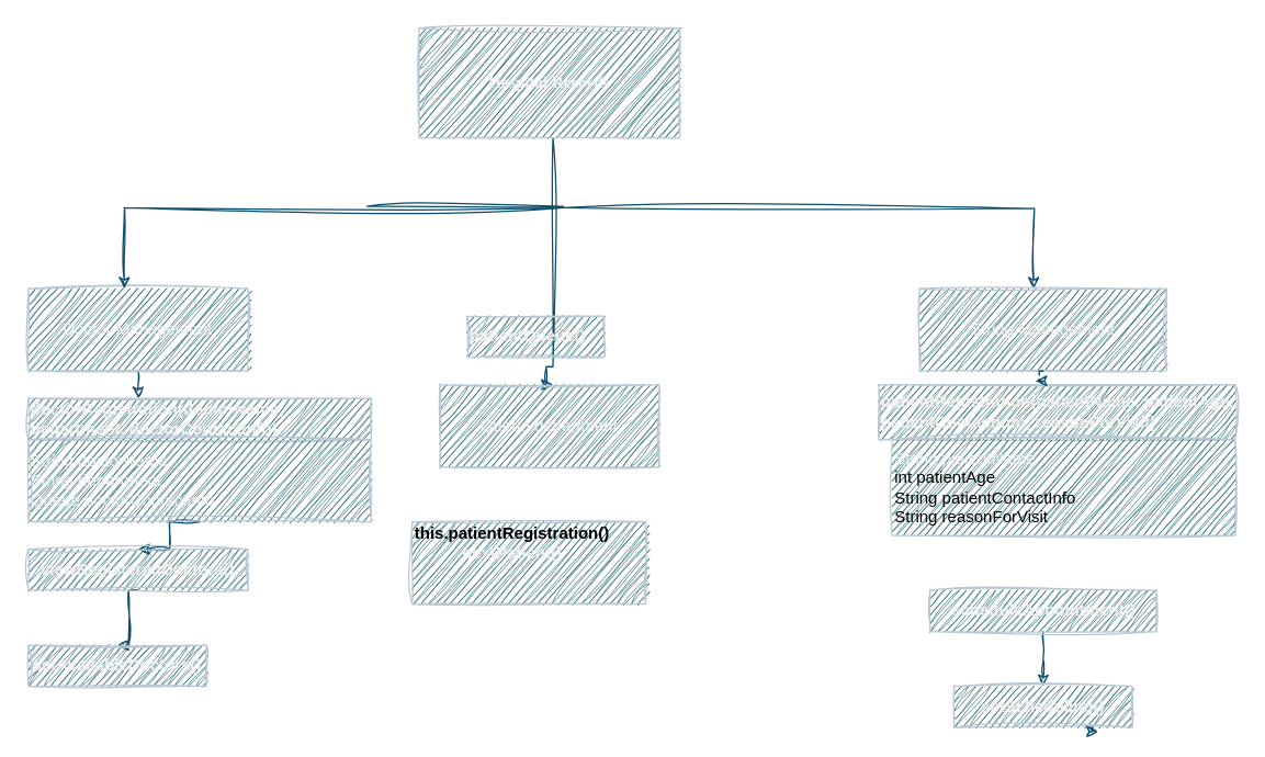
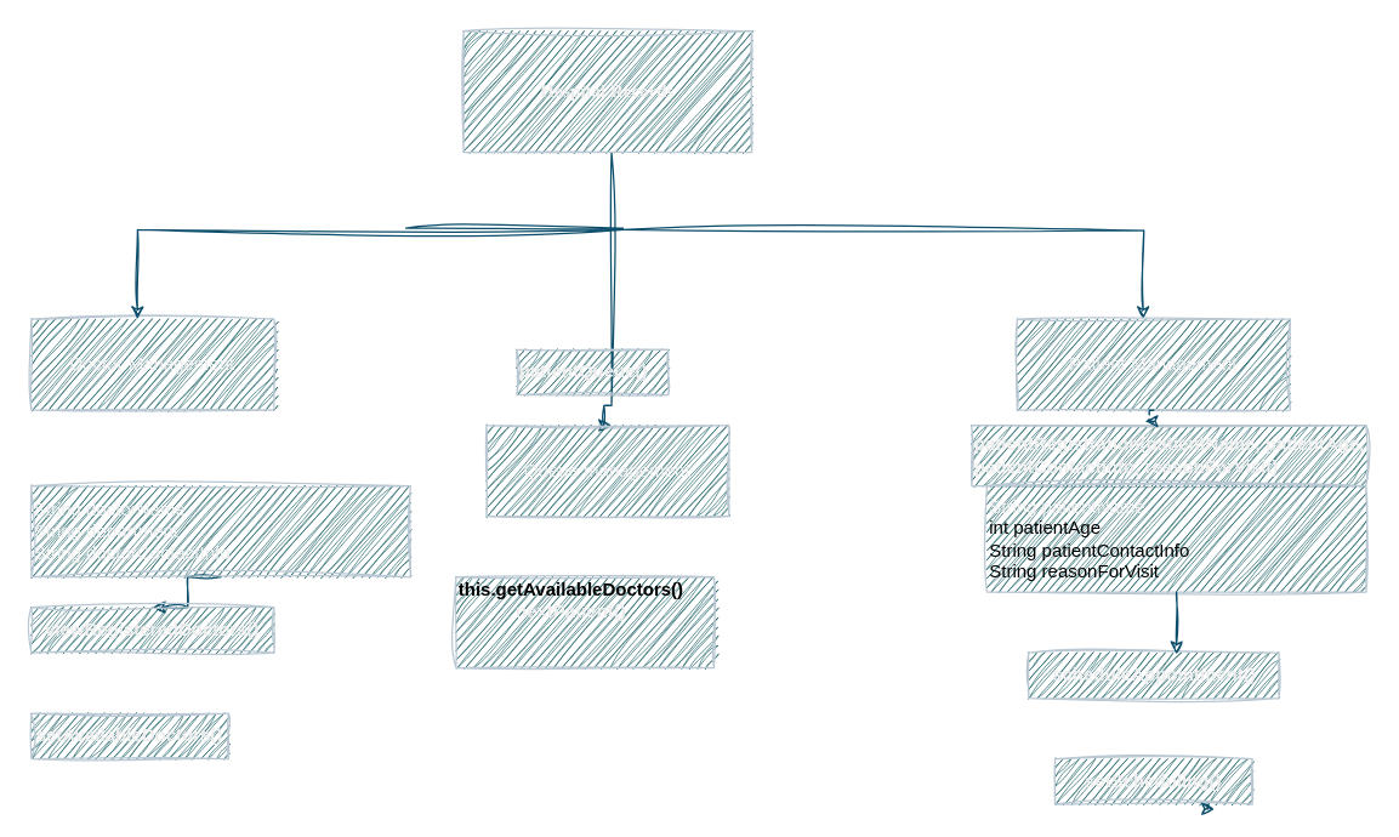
- <mxCell id="5" value="String Management" style="rounded=0;whiteSpace=wrap;html=1;labelBackgroundColor=none;fillColor=#09555B;strokeColor=#BAC8D3;fontColor=#EEEEEE;sketch=1;curveFitting=1;jiggle=2;" vertex="1" parent="1"><mxGeometry x="670" y="210" width="180" height="60" as="geometry" /></mxCell>
+ <mxCell id="5" value="Patient Management" style="rounded=0;whiteSpace=wrap;html=1;labelBackgroundColor=none;fillColor=#09555B;strokeColor=#BAC8D3;fontColor=#EEEEEE;sketch=1;curveFitting=1;jiggle=2;" vertex="1" parent="1"><mxGeometry x="670" y="210" width="180" height="60" as="geometry" /></mxCell>
- <mxCell id="6" style="edgeStyle=elbowEdgeStyle;rounded=0;orthogonalLoop=1;jettySize=auto;html=1;exitX=0.5;exitY=1;exitDx=0;exitDy=0;labelBackgroundColor=none;strokeColor=#0B4D6A;fontColor=default;sketch=1;curveFitting=1;jiggle=2;" edge="1" parent="1" source="7" target="10"><mxGeometry relative="1" as="geometry" /></mxCell>
- <mxCell id="10" value="doctorRegistration(doctorName, department, doctorContactInfo)" style="rounded=0;whiteSpace=wrap;html=1;fontStyle=1;align=left;labelBackgroundColor=none;fillColor=#09555B;strokeColor=#BAC8D3;fontColor=#EEEEEE;sketch=1;curveFitting=1;jiggle=2;" vertex="1" parent="1"><mxGeometry x="20" y="290" width="250" height="30" as="geometry" /></mxCell>
- <mxCell id="8" value="Queue department" style="rounded=0;whiteSpace=wrap;html=1;labelBackgroundColor=none;fillColor=#09555B;strokeColor=#BAC8D3;fontColor=#EEEEEE;sketch=1;curveFitting=1;jiggle=2;" vertex="1" parent="1"><mxGeometry x="320" y="280" width="160" height="60" as="geometry" /></mxCell>
+ <mxCell id="8" value="Queue management" style="rounded=0;whiteSpace=wrap;html=1;labelBackgroundColor=none;fillColor=#09555B;strokeColor=#BAC8D3;fontColor=#EEEEEE;sketch=1;curveFitting=1;jiggle=2;" vertex="1" parent="1"><mxGeometry x="320" y="280" width="160" height="60" as="geometry" /></mxCell>
- <mxCell id="13" value="String doctorName&lt;div&gt;String department&lt;/div&gt;&lt;div&gt;Queue doctorContactInfo&lt;/div&gt;" style="rounded=0;whiteSpace=wrap;html=1;align=left;labelBackgroundColor=none;fillColor=#09555B;strokeColor=#BAC8D3;fontColor=#EEEEEE;sketch=1;curveFitting=1;jiggle=2;" vertex="1" parent="1"><mxGeometry x="20" y="320" width="250" height="60" as="geometry" /></mxCell>
+ <mxCell id="13" value="String doctorName&lt;div&gt;String department&lt;/div&gt;&lt;div&gt;String doctorContactInfo&lt;/div&gt;" style="rounded=0;whiteSpace=wrap;html=1;align=left;labelBackgroundColor=none;fillColor=#09555B;strokeColor=#BAC8D3;fontColor=#EEEEEE;sketch=1;curveFitting=1;jiggle=2;" vertex="1" parent="1"><mxGeometry x="20" y="320" width="250" height="60" as="geometry" /></mxCell>
+ <mxCell id="22" style="edgeStyle=elbowEdgeStyle;rounded=0;orthogonalLoop=1;jettySize=auto;html=1;exitX=0.5;exitY=1;exitDx=0;exitDy=0;entryX=0.591;entryY=0.033;entryDx=0;entryDy=0;entryPerimeter=0;labelBackgroundColor=none;strokeColor=#0B4D6A;fontColor=default;sketch=1;curveFitting=1;jiggle=2;" edge="1" parent="1" source="18" target="20"><mxGeometry relative="1" as="geometry" /></mxCell>
- <mxCell id="27" value="&lt;div style=&quot;text-align: center;&quot;&gt;&lt;span style=&quot;font-weight: 700; background-color: transparent; color: light-dark(rgb(0, 0, 0), rgb(255, 255, 255));&quot;&gt;this.patientRegistration()&lt;/span&gt;&lt;/div&gt;&lt;div style=&quot;text-align: center;&quot;&gt;&lt;b&gt;nextPatient()&lt;/b&gt;&lt;/div&gt;&lt;div&gt;&lt;div style=&quot;text-align: center;&quot;&gt;&lt;b&gt;&lt;br&gt;&lt;/b&gt;&lt;/div&gt;&lt;div style=&quot;text-align: center;&quot;&gt;&lt;span style=&quot;font-weight: 700;&quot;&gt;&lt;br&gt;&lt;/span&gt;&lt;/div&gt;&lt;/div&gt;" style="rounded=0;whiteSpace=wrap;html=1;align=left;labelBackgroundColor=none;fillColor=#09555B;strokeColor=#BAC8D3;fontColor=#EEEEEE;sketch=1;curveFitting=1;jiggle=2;" vertex="1" parent="1"><mxGeometry x="300" y="380" width="170" height="60" as="geometry" /></mxCell>
+ <mxCell id="27" value="&lt;div style=&quot;text-align: center;&quot;&gt;&lt;span style=&quot;font-weight: 700; background-color: transparent; color: light-dark(rgb(0, 0, 0), rgb(255, 255, 255));&quot;&gt;this.getAvailableDoctors()&lt;/span&gt;&lt;/div&gt;&lt;div style=&quot;text-align: center;&quot;&gt;&lt;b&gt;nextPatient()&lt;/b&gt;&lt;/div&gt;&lt;div&gt;&lt;div style=&quot;text-align: center;&quot;&gt;&lt;b&gt;&lt;br&gt;&lt;/b&gt;&lt;/div&gt;&lt;div style=&quot;text-align: center;&quot;&gt;&lt;span style=&quot;font-weight: 700;&quot;&gt;&lt;br&gt;&lt;/span&gt;&lt;/div&gt;&lt;/div&gt;" style="rounded=0;whiteSpace=wrap;html=1;align=left;labelBackgroundColor=none;fillColor=#09555B;strokeColor=#BAC8D3;fontColor=#EEEEEE;sketch=1;curveFitting=1;jiggle=2;" vertex="1" parent="1"><mxGeometry x="300" y="380" width="170" height="60" as="geometry" /></mxCell>
- <mxCell id="14" style="edgeStyle=elbowEdgeStyle;rounded=0;orthogonalLoop=1;jettySize=auto;html=1;exitX=0.5;exitY=1;exitDx=0;exitDy=0;entryX=0.5;entryY=0;entryDx=0;entryDy=0;labelBackgroundColor=none;strokeColor=#0B4D6A;fontColor=default;sketch=1;curveFitting=1;jiggle=2;" edge="1" parent="1" source="15" target="16"><mxGeometry relative="1" as="geometry" /></mxCell>
- <mxCell id="19" style="edgeStyle=elbowEdgeStyle;rounded=0;orthogonalLoop=1;jettySize=auto;html=1;exitX=0.5;exitY=1;exitDx=0;exitDy=0;entryX=0.5;entryY=0;entryDx=0;entryDy=0;labelBackgroundColor=none;strokeColor=#0B4D6A;fontColor=default;sketch=1;curveFitting=1;jiggle=2;" edge="1" parent="1" source="20" target="23"><mxGeometry relative="1" as="geometry" /></mxCell>
